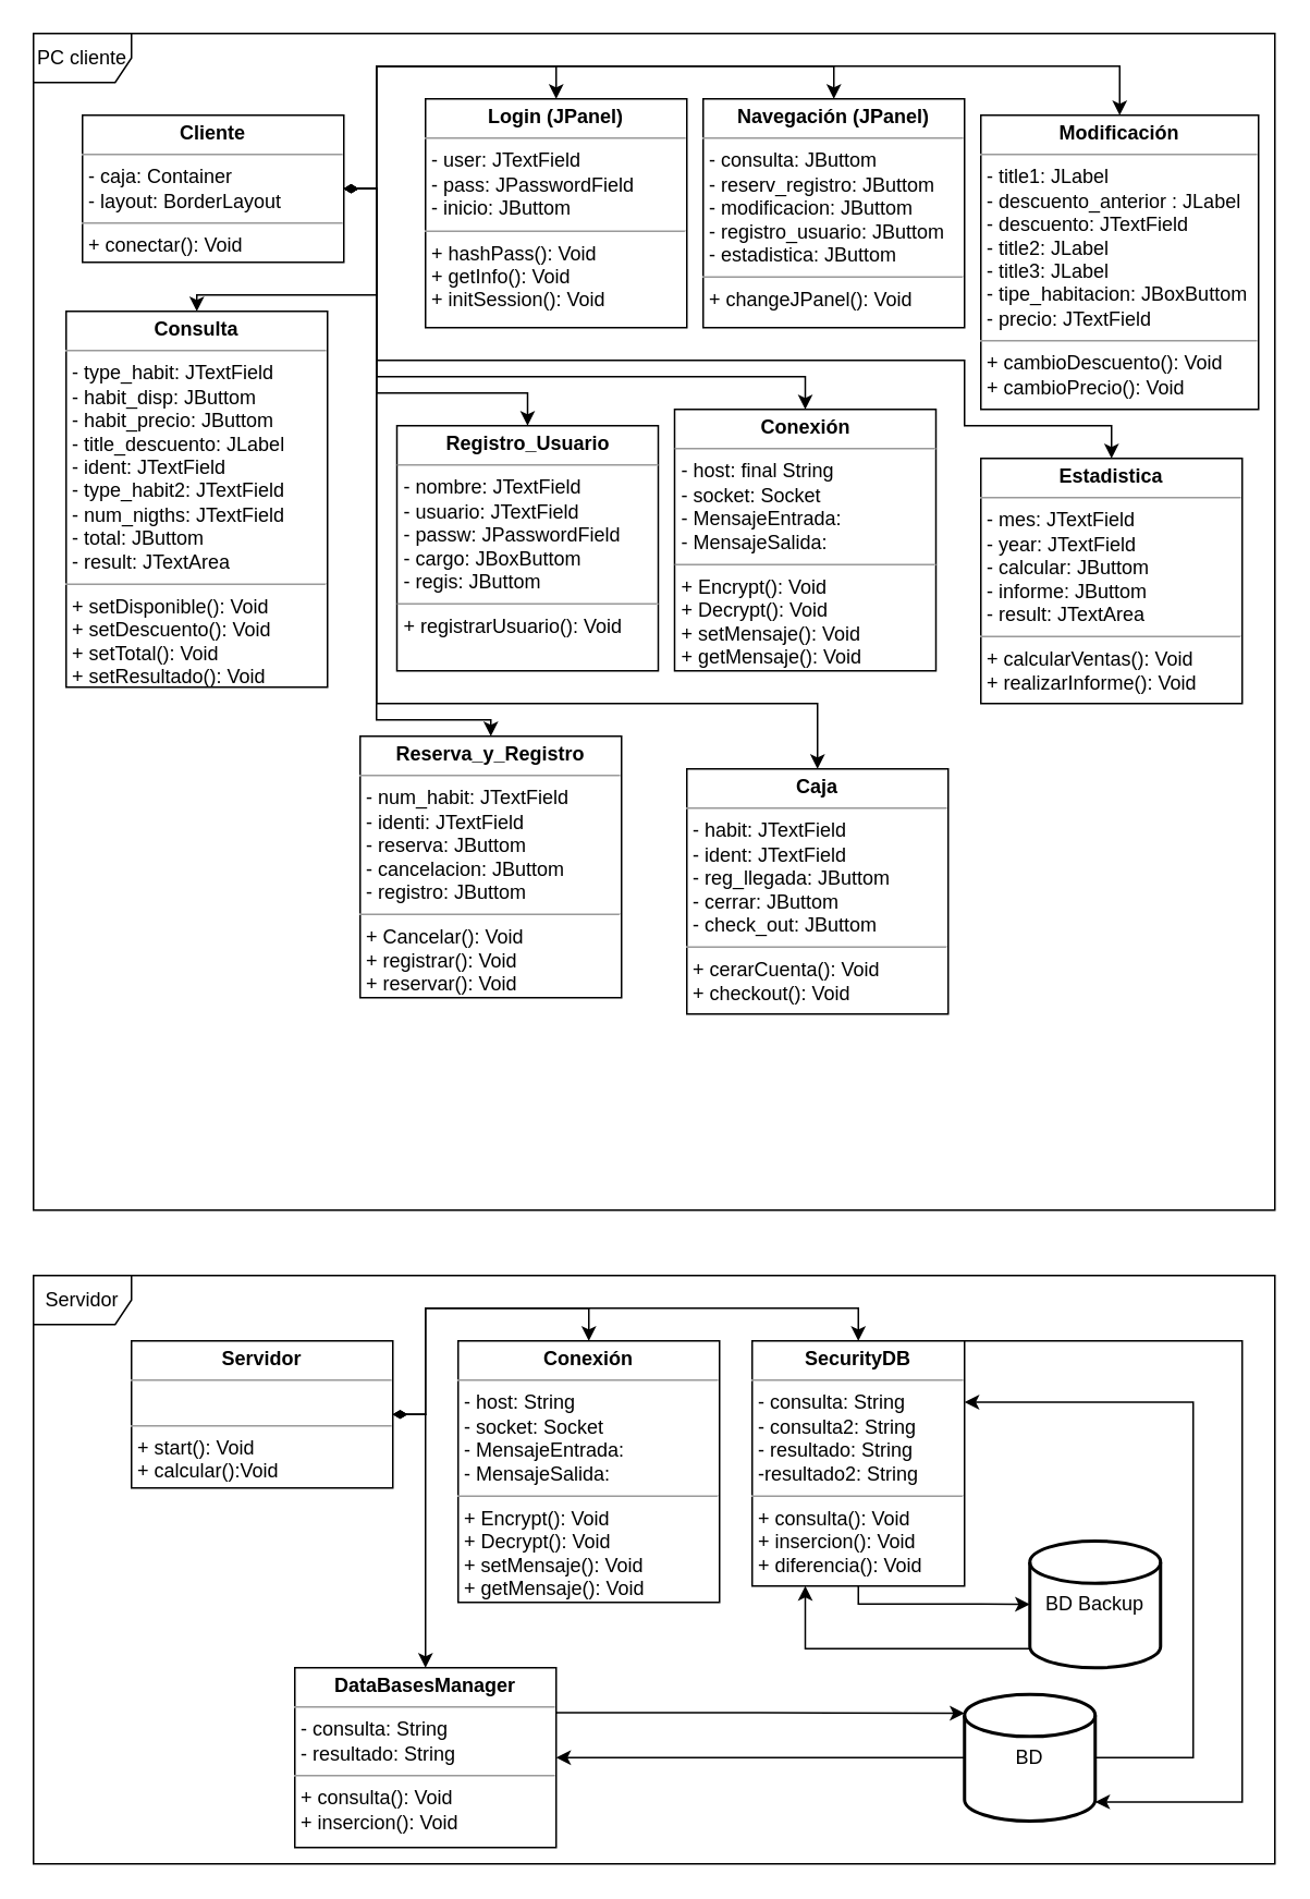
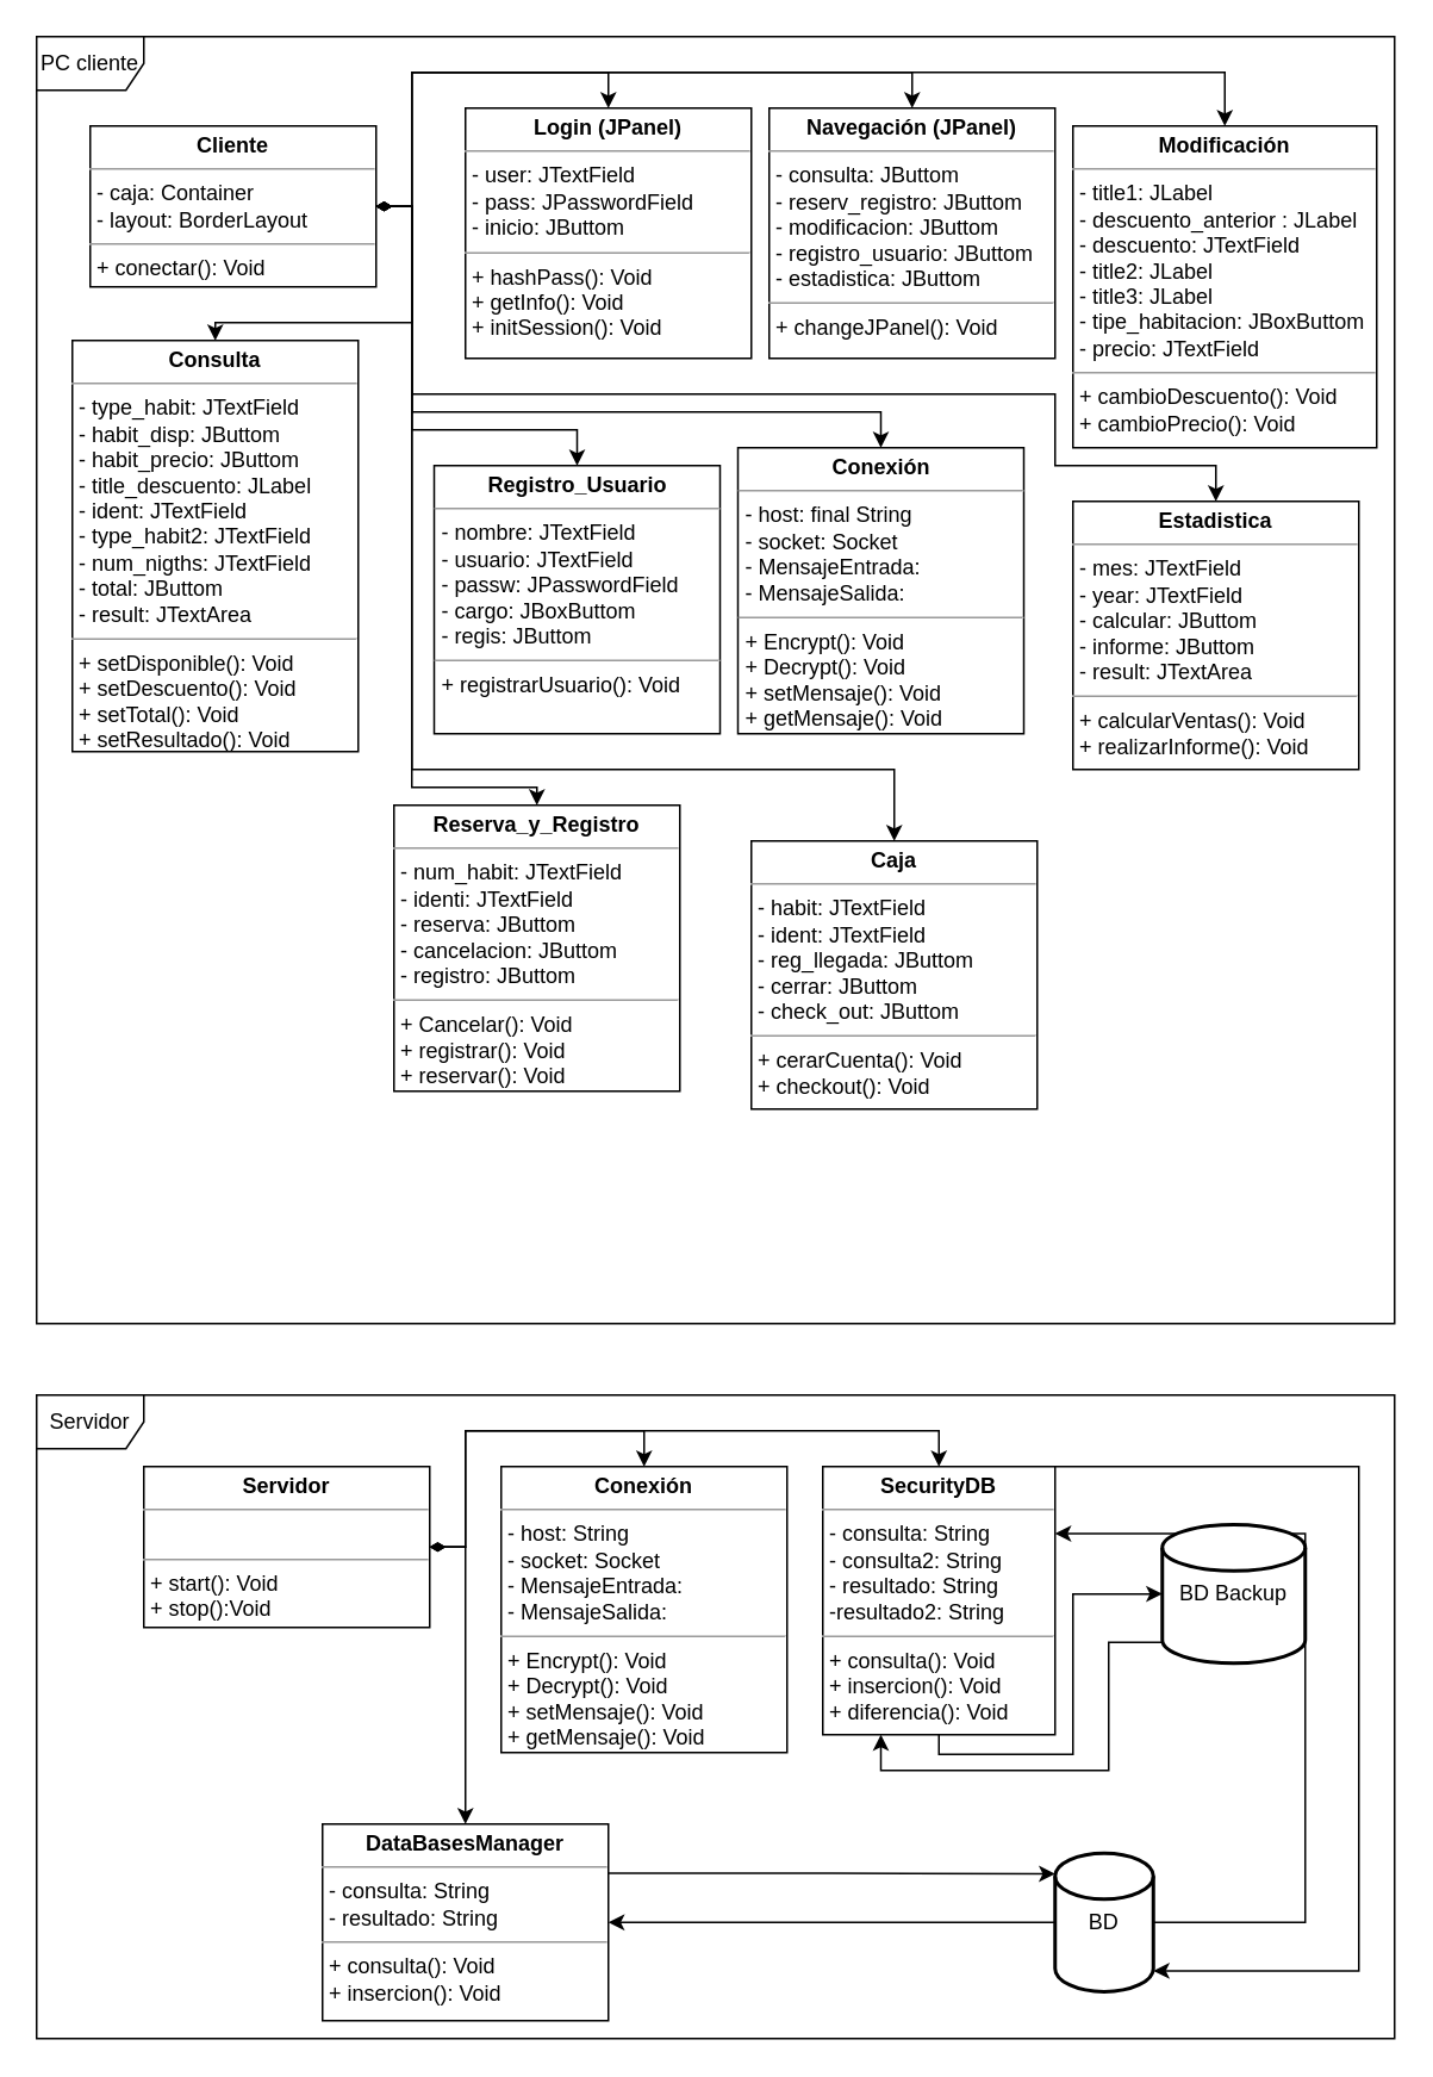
- <mxCell id="25" value="&lt;p style=&quot;margin: 0px ; margin-top: 4px ; text-align: center&quot;&gt;&lt;b&gt;Servidor&lt;/b&gt;&lt;/p&gt;&lt;hr size=&quot;1&quot;&gt;&lt;p style=&quot;margin: 0px ; margin-left: 4px&quot;&gt;&lt;br&gt;&lt;/p&gt;&lt;hr size=&quot;1&quot;&gt;&lt;p style=&quot;margin: 0px ; margin-left: 4px&quot;&gt;+ start(): Void&lt;/p&gt;&lt;p style=&quot;margin: 0px ; margin-left: 4px&quot;&gt;+ calcular():Void&lt;/p&gt;" style="verticalAlign=top;align=left;overflow=fill;fontSize=12;fontFamily=Helvetica;html=1;" parent="1" vertex="1"><mxGeometry x="80" y="820" width="160" height="90" as="geometry" /></mxCell>
+ <mxCell id="25" value="&lt;p style=&quot;margin: 0px ; margin-top: 4px ; text-align: center&quot;&gt;&lt;b&gt;Servidor&lt;/b&gt;&lt;/p&gt;&lt;hr size=&quot;1&quot;&gt;&lt;p style=&quot;margin: 0px ; margin-left: 4px&quot;&gt;&lt;br&gt;&lt;/p&gt;&lt;hr size=&quot;1&quot;&gt;&lt;p style=&quot;margin: 0px ; margin-left: 4px&quot;&gt;+ start(): Void&lt;/p&gt;&lt;p style=&quot;margin: 0px ; margin-left: 4px&quot;&gt;+ stop():Void&lt;/p&gt;" style="verticalAlign=top;align=left;overflow=fill;fontSize=12;fontFamily=Helvetica;html=1;" parent="1" vertex="1"><mxGeometry x="80" y="820" width="160" height="90" as="geometry" /></mxCell>
- <mxCell id="34" value="BD Backup" style="strokeWidth=2;html=1;shape=mxgraph.flowchart.database;whiteSpace=wrap;" vertex="1" parent="1"><mxGeometry x="630" y="942.5" width="80" height="77.5" as="geometry" /></mxCell>
+ <mxCell id="34" value="BD Backup" style="strokeWidth=2;html=1;shape=mxgraph.flowchart.database;whiteSpace=wrap;" vertex="1" parent="1"><mxGeometry x="650" y="852.5" width="80" height="77.5" as="geometry" /></mxCell>
- <mxCell id="28" value="BD" style="strokeWidth=2;html=1;shape=mxgraph.flowchart.database;whiteSpace=wrap;" parent="1" vertex="1"><mxGeometry x="590" y="1036.25" width="80" height="77.5" as="geometry" /></mxCell>
+ <mxCell id="28" value="BD" style="strokeWidth=2;html=1;shape=mxgraph.flowchart.database;whiteSpace=wrap;" parent="1" vertex="1"><mxGeometry x="590" y="1036.25" width="55" height="77.5" as="geometry" /></mxCell>
